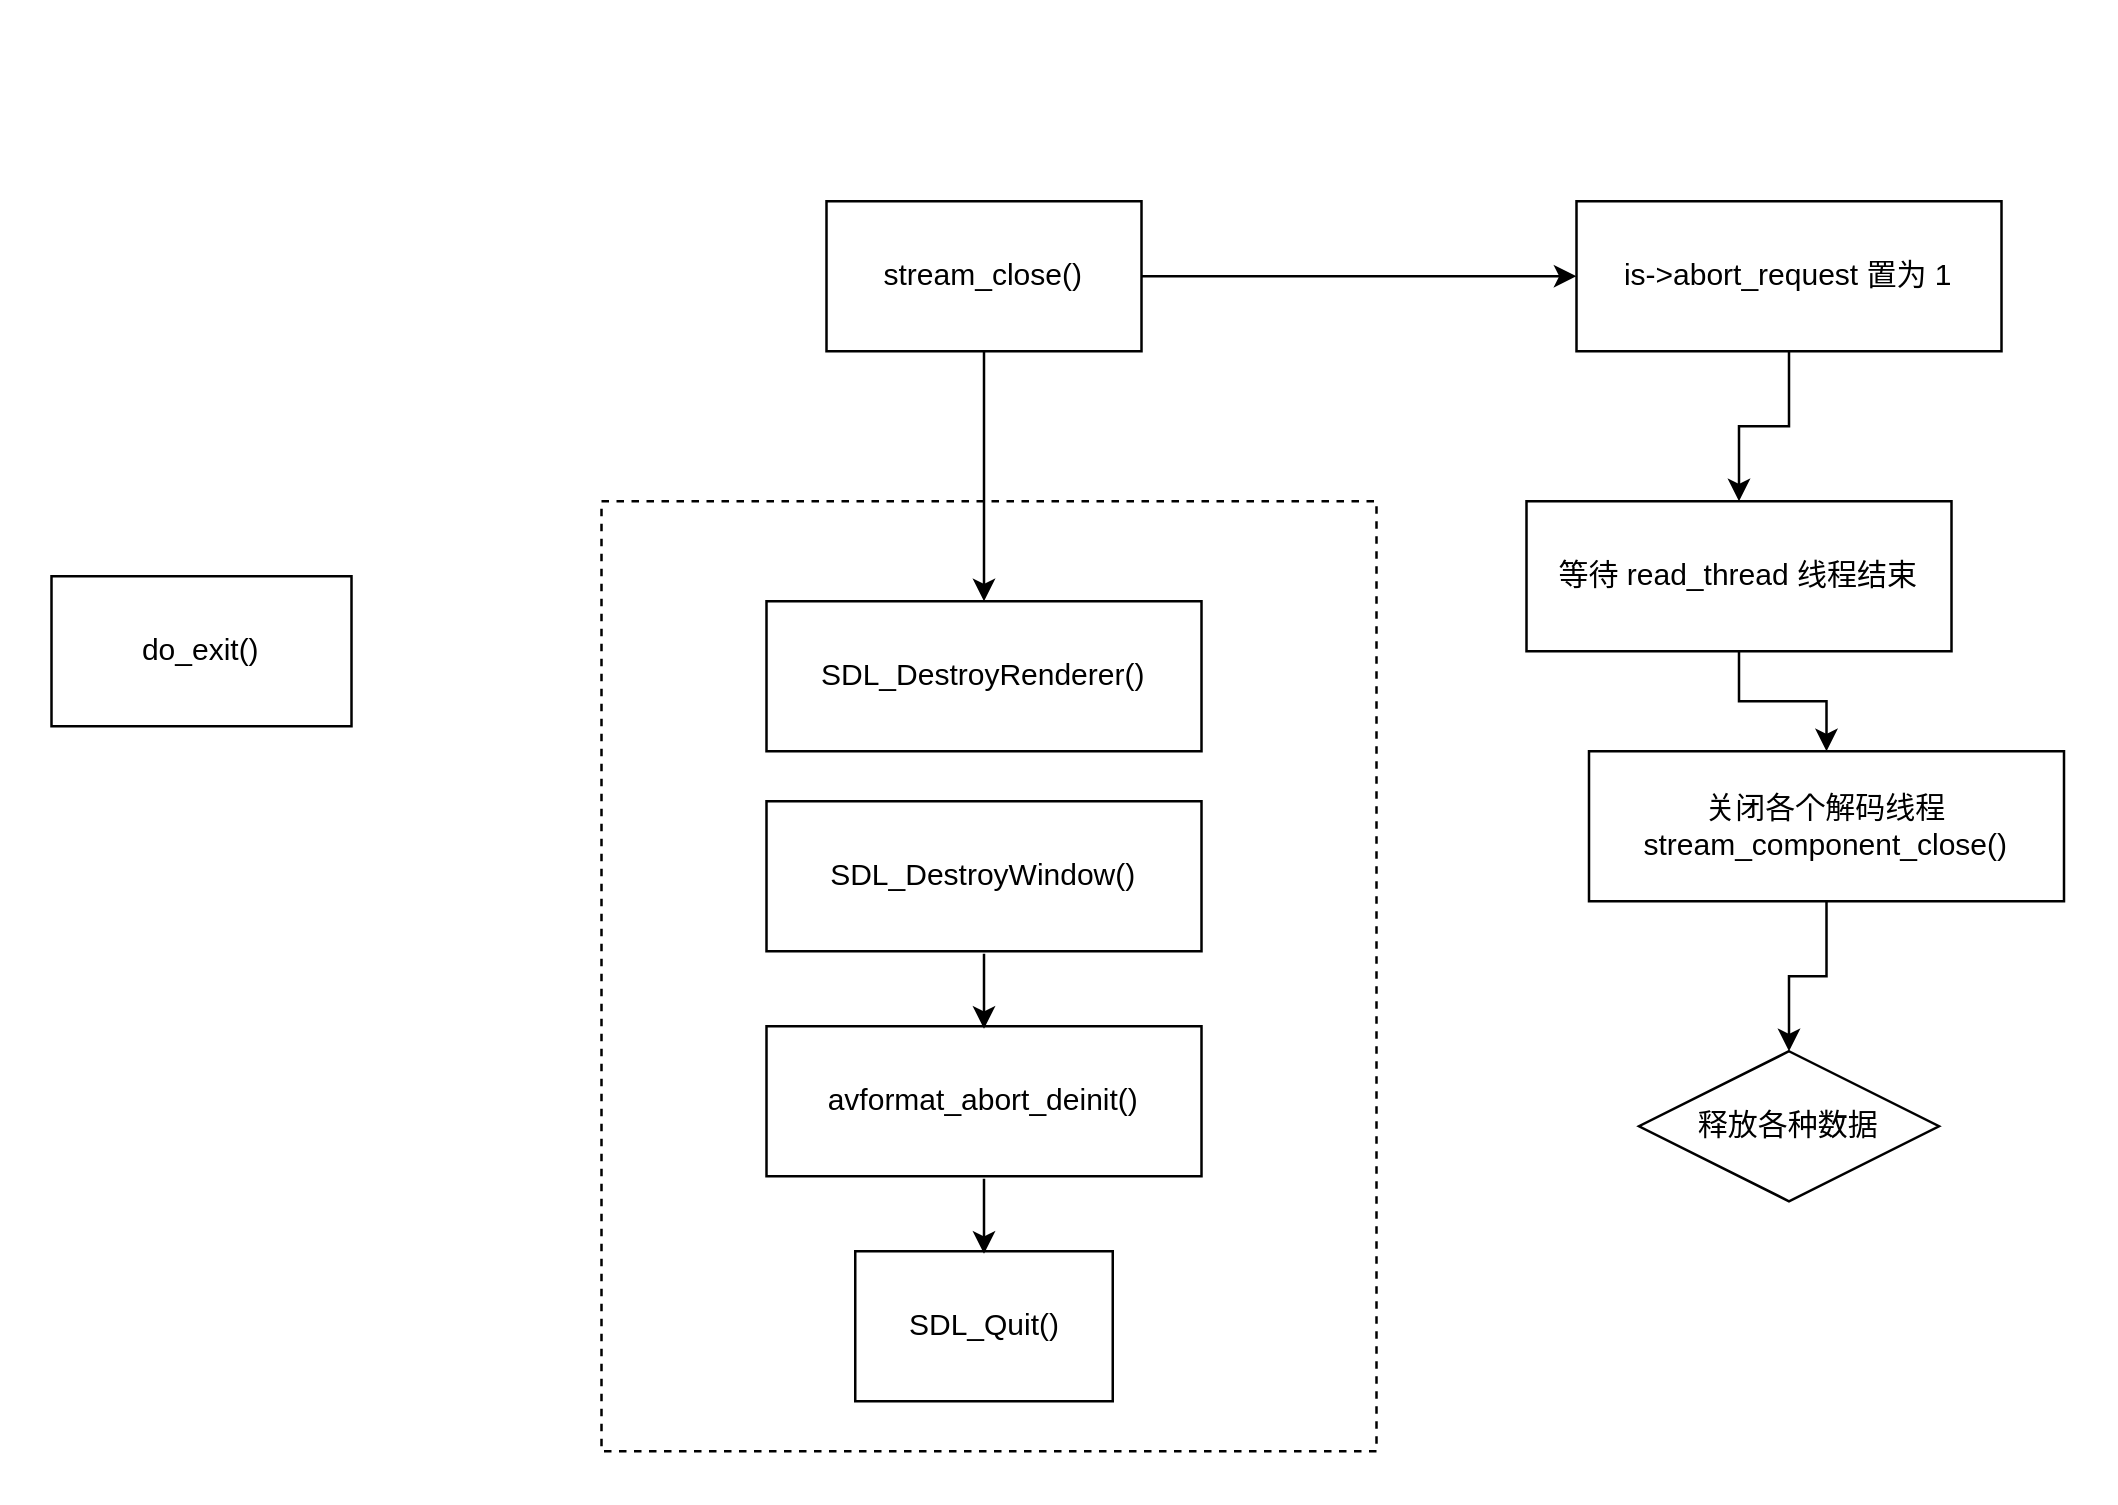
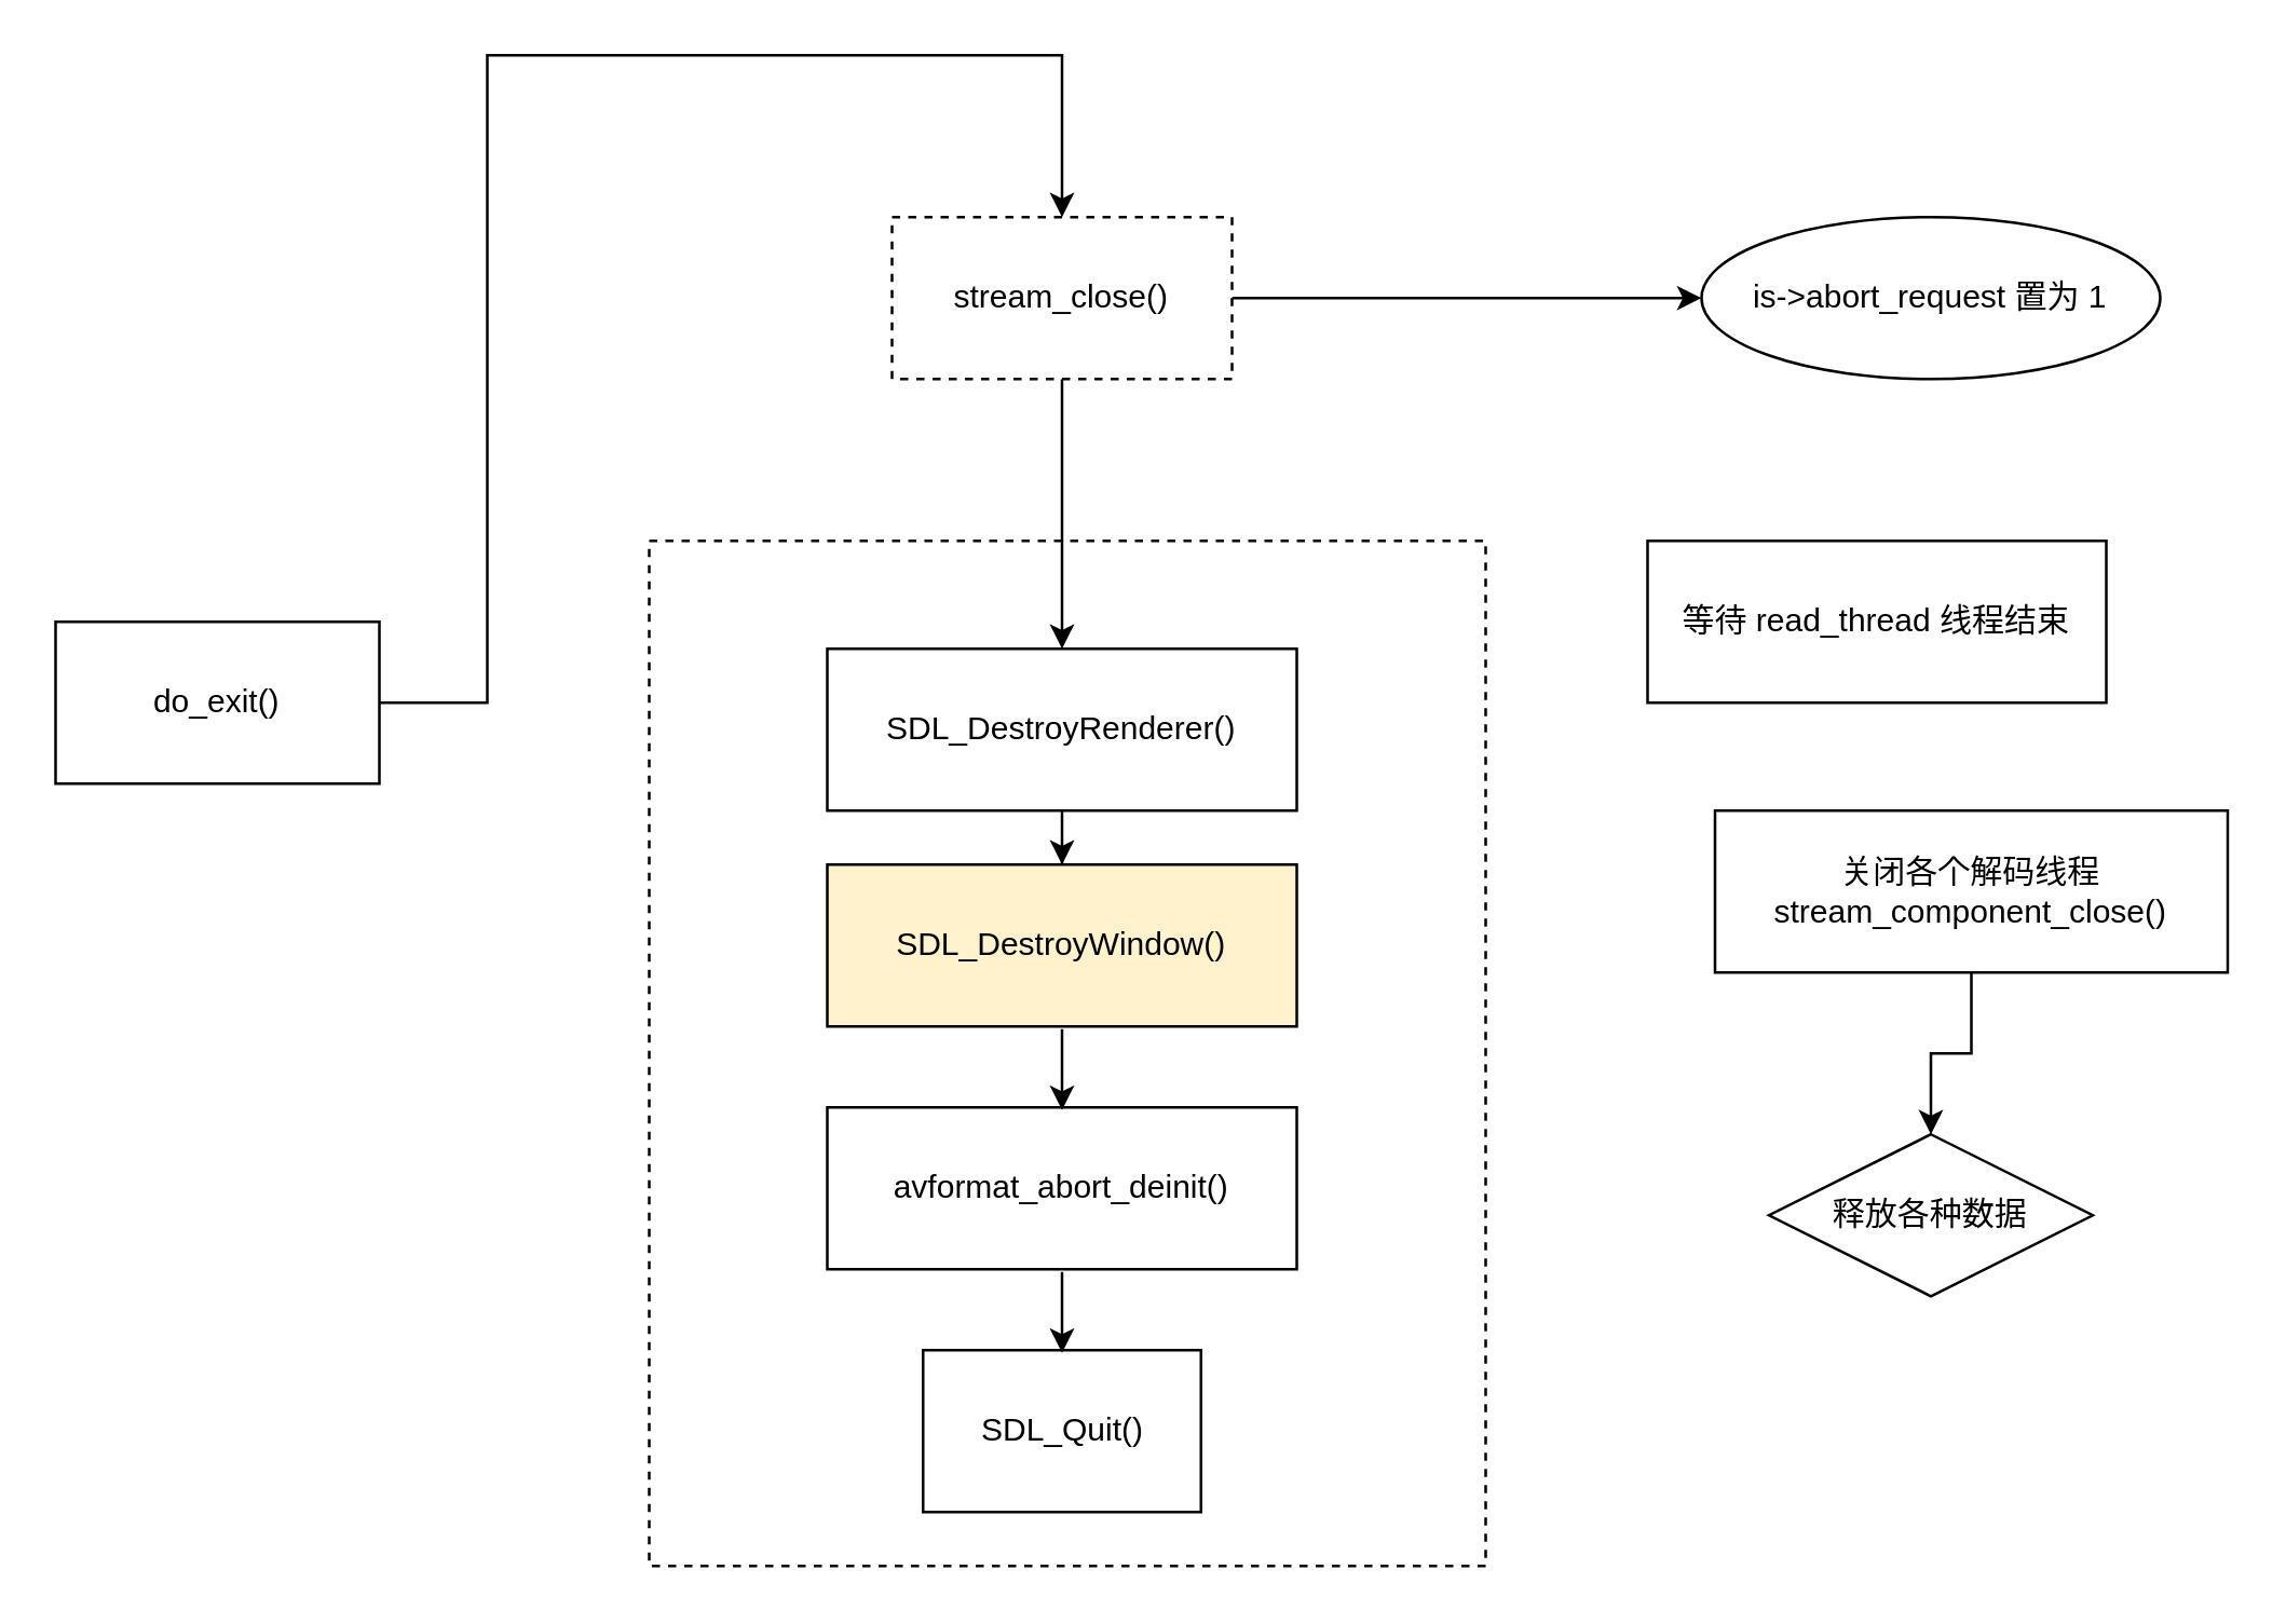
+ <mxCell id="3" style="edgeStyle=orthogonalEdgeStyle;rounded=0;orthogonalLoop=1;jettySize=auto;html=1;entryX=0.5;entryY=0;entryDx=0;entryDy=0;" edge="1" parent="1" source="4" target="7"><mxGeometry relative="1" as="geometry"><Array as="points"><mxPoint x="180" y="260" /><mxPoint x="180" y="20" /><mxPoint x="393" y="20" /></Array></mxGeometry></mxCell>
- <mxCell id="7" value="stream_close()" style="rounded=0;whiteSpace=wrap;html=1;" parent="1" vertex="1"><mxGeometry x="330" y="80" width="126" height="60" as="geometry" /></mxCell>
+ <mxCell id="7" value="stream_close()" style="rounded=0;whiteSpace=wrap;html=1;dashed=1;" parent="1" vertex="1"><mxGeometry x="330" y="80" width="126" height="60" as="geometry" /></mxCell>
- <mxCell id="14" value="is-&amp;gt;abort_request 置为 1" style="rounded=0;whiteSpace=wrap;html=1;fontSize=12;" parent="1" vertex="1"><mxGeometry x="630" y="80" width="170" height="60" as="geometry" /></mxCell>
+ <mxCell id="14" value="is-&amp;gt;abort_request 置为 1" style="ellipse;whiteSpace=wrap;html=1;fontSize=12;" parent="1" vertex="1"><mxGeometry x="630" y="80" width="170" height="60" as="geometry" /></mxCell>
- <mxCell id="13" style="edgeStyle=orthogonalEdgeStyle;rounded=0;orthogonalLoop=1;jettySize=auto;html=1;" edge="1" parent="1" source="14" target="16"><mxGeometry relative="1" as="geometry" /></mxCell>
- <mxCell id="15" style="edgeStyle=orthogonalEdgeStyle;rounded=0;orthogonalLoop=1;jettySize=auto;html=1;" edge="1" parent="1" source="16" target="18"><mxGeometry relative="1" as="geometry" /></mxCell>
+ <mxCell id="8" value="" style="edgeStyle=orthogonalEdgeStyle;rounded=0;orthogonalLoop=1;jettySize=auto;html=1;" edge="1" parent="1" source="9" target="11"><mxGeometry relative="1" as="geometry" /></mxCell>
- <mxCell id="11" value="SDL_DestroyWindow()" style="rounded=0;whiteSpace=wrap;html=1;" parent="1" vertex="1"><mxGeometry x="306" y="320" width="174" height="60" as="geometry" /></mxCell>
+ <mxCell id="11" value="SDL_DestroyWindow()" style="rounded=0;whiteSpace=wrap;html=1;fillColor=#fff2cc;" parent="1" vertex="1"><mxGeometry x="306" y="320" width="174" height="60" as="geometry" /></mxCell>
